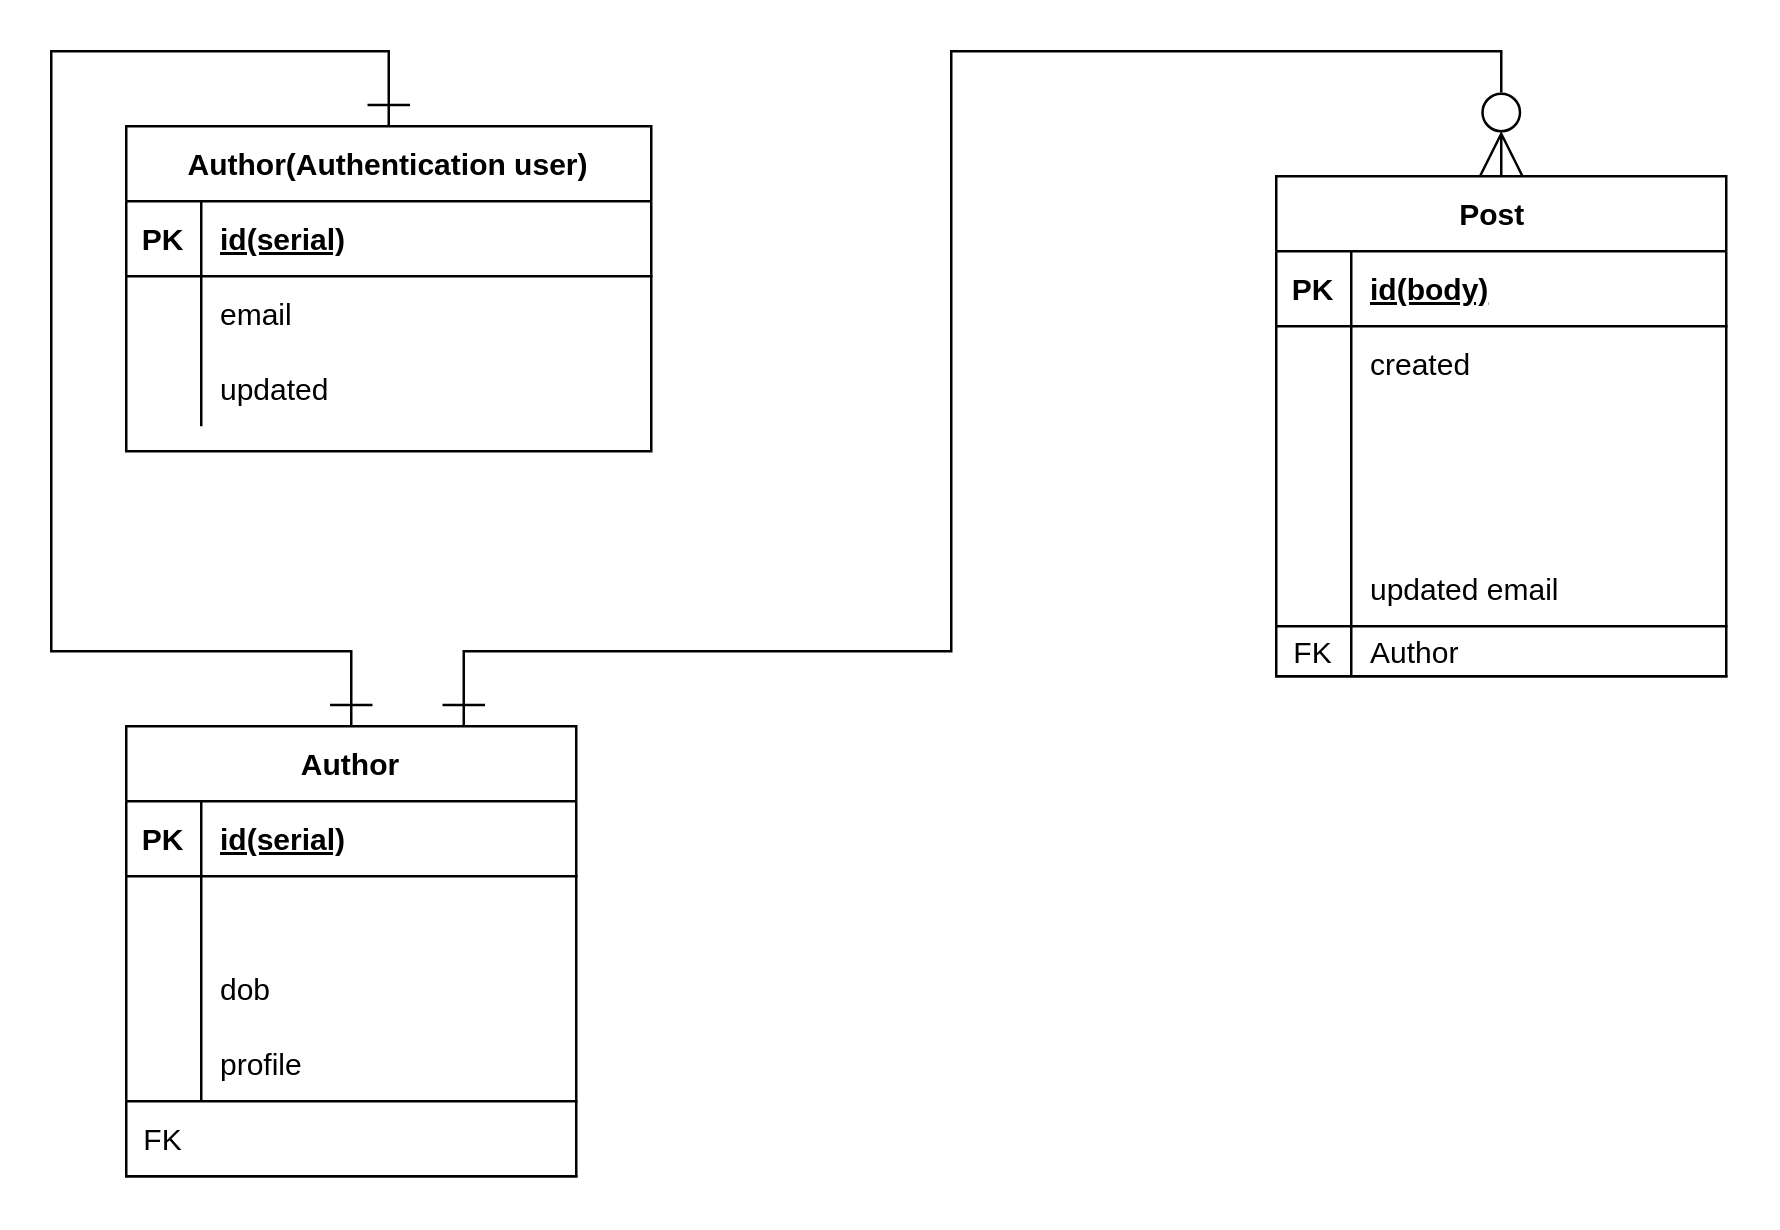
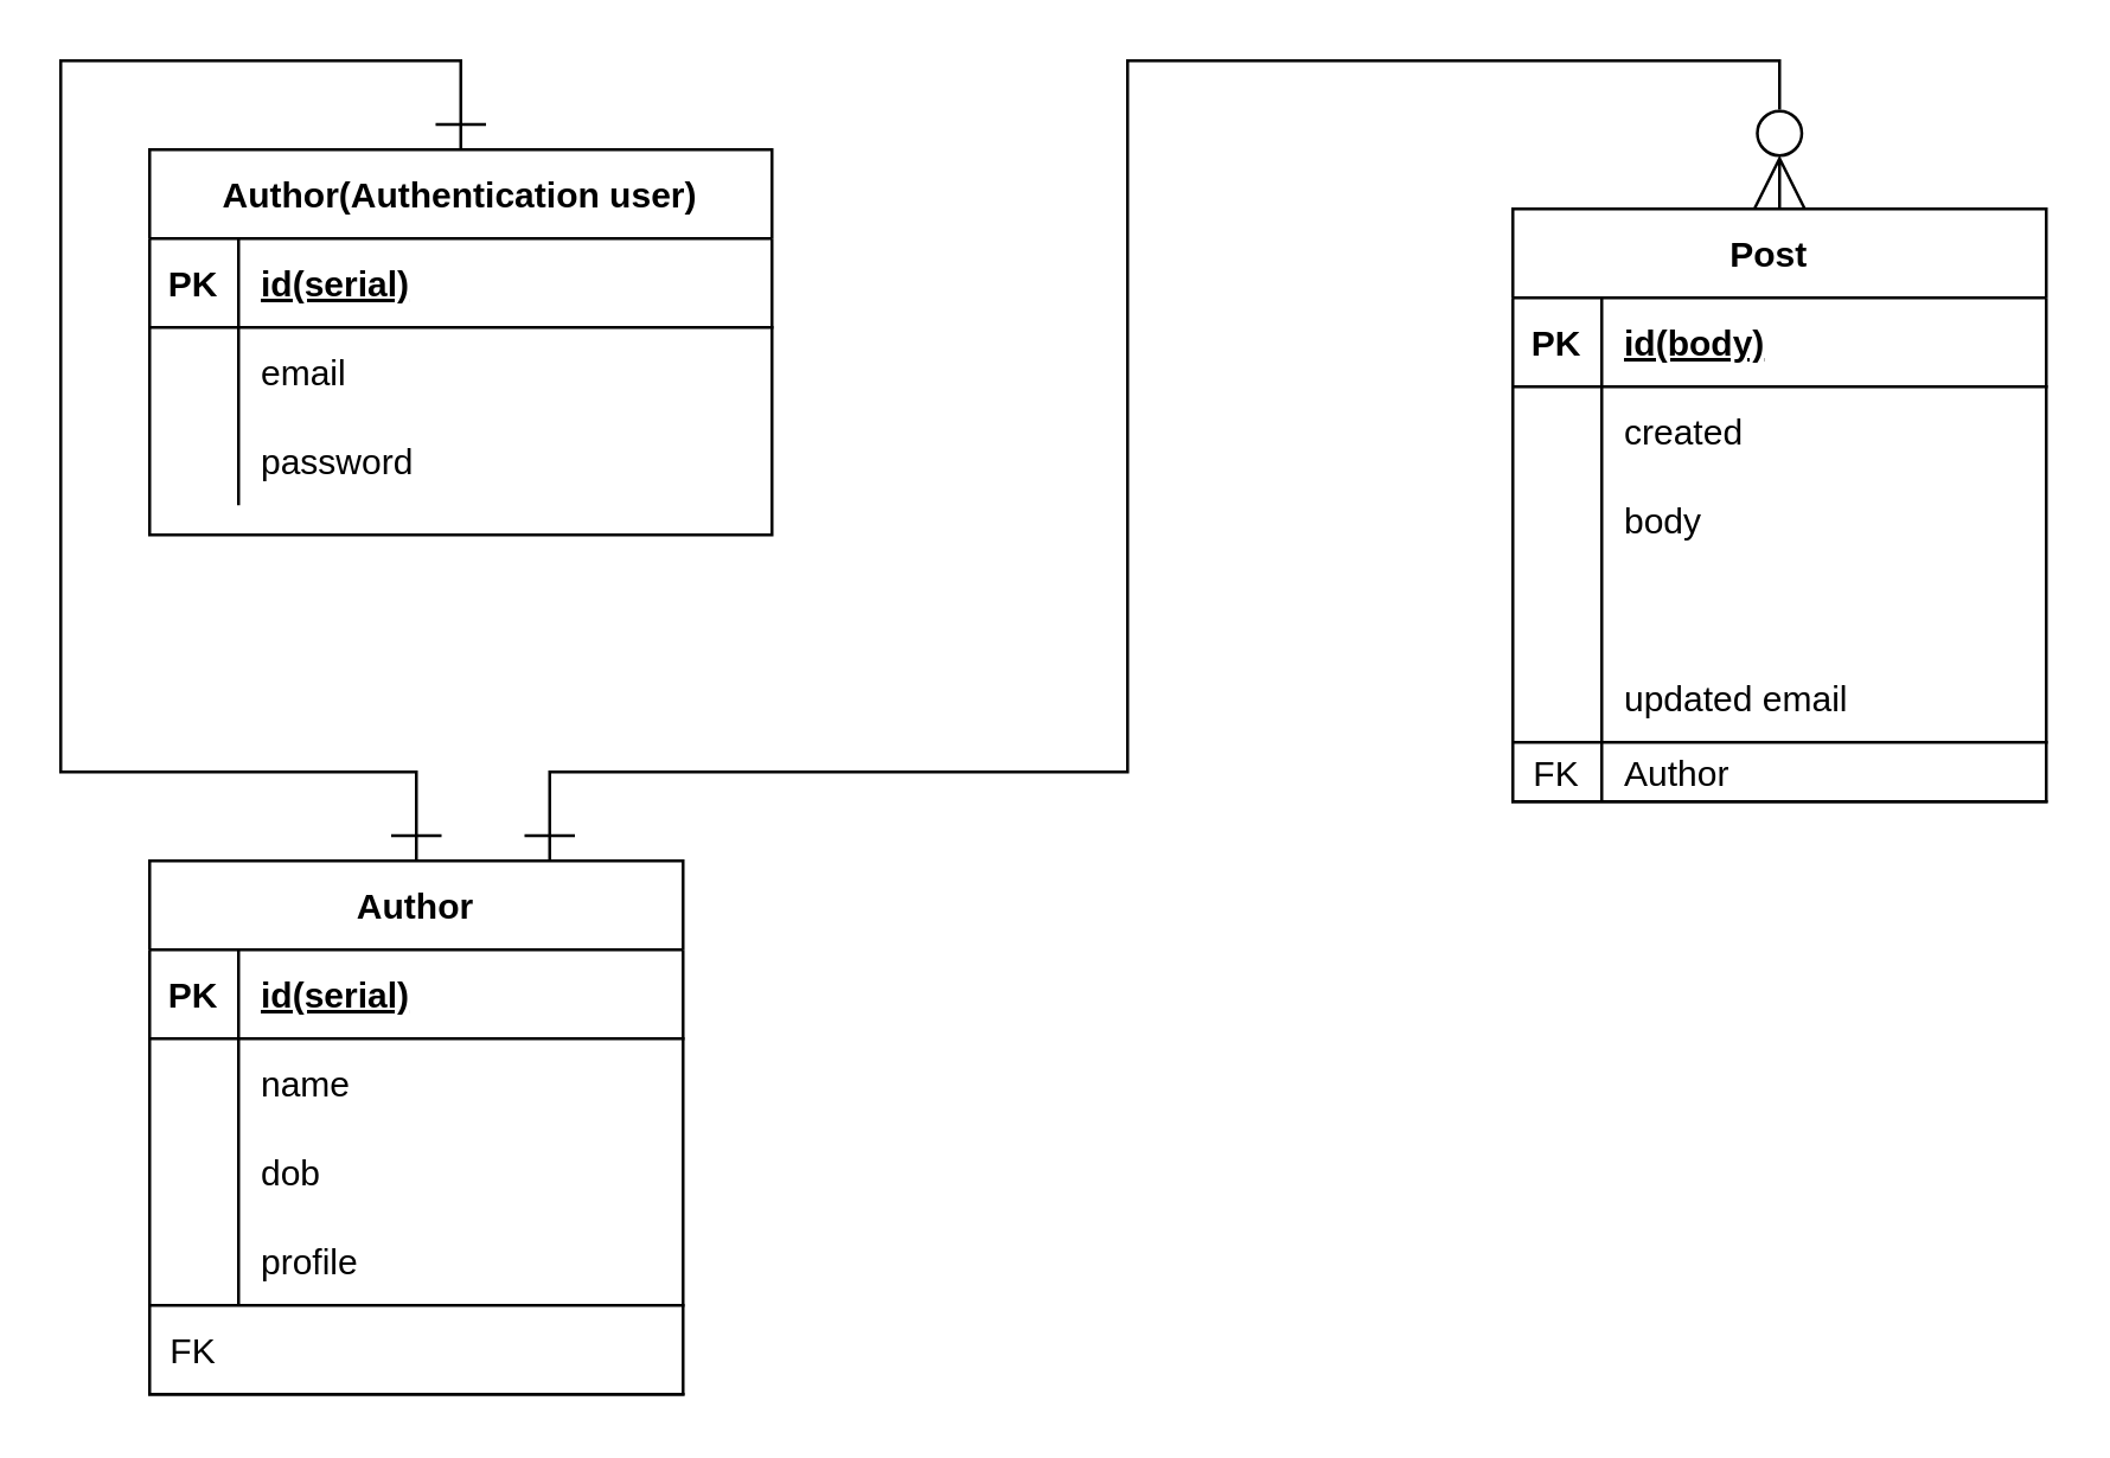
- <mxCell id="12" value="updated" style="shape=partialRectangle;connectable=0;fillColor=none;top=0;left=0;bottom=0;right=0;align=left;spacingLeft=6;overflow=hidden;" parent="10" vertex="1"><mxGeometry x="30" width="180" height="30" as="geometry"><mxRectangle width="180" height="30" as="alternateBounds" /></mxGeometry></mxCell>
+ <mxCell id="12" value="password" style="shape=partialRectangle;connectable=0;fillColor=none;top=0;left=0;bottom=0;right=0;align=left;spacingLeft=6;overflow=hidden;" parent="10" vertex="1"><mxGeometry x="30" width="180" height="30" as="geometry"><mxRectangle width="180" height="30" as="alternateBounds" /></mxGeometry></mxCell>
+ <mxCell id="22" value="body" style="shape=partialRectangle;connectable=0;fillColor=none;top=0;left=0;bottom=0;right=0;align=left;spacingLeft=6;overflow=hidden;" parent="20" vertex="1"><mxGeometry x="30" width="150" height="30" as="geometry"><mxRectangle width="150" height="30" as="alternateBounds" /></mxGeometry></mxCell>
+ <mxCell id="38" value="name" style="shape=partialRectangle;connectable=0;fillColor=none;top=0;left=0;bottom=0;right=0;align=left;spacingLeft=6;overflow=hidden;" parent="36" vertex="1"><mxGeometry x="30" width="150" height="30" as="geometry"><mxRectangle width="150" height="30" as="alternateBounds" /></mxGeometry></mxCell>
